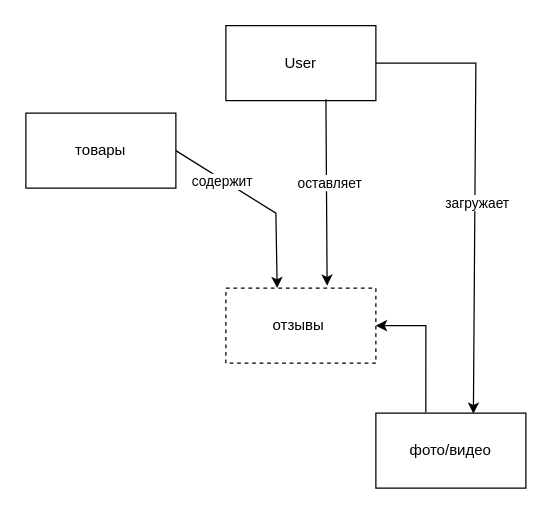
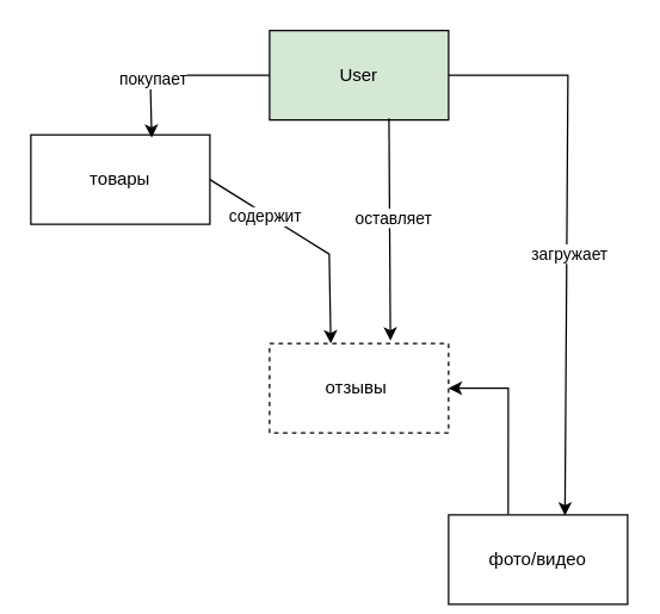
+ <mxCell id="6" value="" style="endArrow=classic;html=1;rounded=0;exitX=0;exitY=0.5;exitDx=0;exitDy=0;entryX=0.675;entryY=0.033;entryDx=0;entryDy=0;entryPerimeter=0;" edge="1" parent="1" source="2" target="3"><mxGeometry width="50" height="50" relative="1" as="geometry"><mxPoint x="240" y="240" as="sourcePoint" /><mxPoint x="290" y="190" as="targetPoint" /><Array as="points"><mxPoint x="100" y="50" /></Array></mxGeometry></mxCell>
+ <mxCell id="7" value="покупает" style="edgeLabel;html=1;align=center;verticalAlign=middle;resizable=0;points=[];" vertex="1" connectable="0" parent="6"><mxGeometry x="0.361" y="1" relative="1" as="geometry"><mxPoint as="offset" /></mxGeometry></mxCell>
- <mxCell id="2" value="User" style="rounded=0;whiteSpace=wrap;html=1;" vertex="1" parent="1"><mxGeometry x="180" y="20" width="120" height="60" as="geometry" /></mxCell>
+ <mxCell id="2" value="User" style="rounded=0;whiteSpace=wrap;html=1;fillColor=#d5e8d4;" vertex="1" parent="1"><mxGeometry x="180" y="20" width="120" height="60" as="geometry" /></mxCell>
- <mxCell id="5" value="фото/видео" style="rounded=0;whiteSpace=wrap;html=1;" vertex="1" parent="1"><mxGeometry x="300" y="330" width="120" height="60" as="geometry" /></mxCell>
+ <mxCell id="5" value="фото/видео" style="rounded=0;whiteSpace=wrap;html=1;" vertex="1" parent="1"><mxGeometry x="300" y="345" width="120" height="60" as="geometry" /></mxCell>
